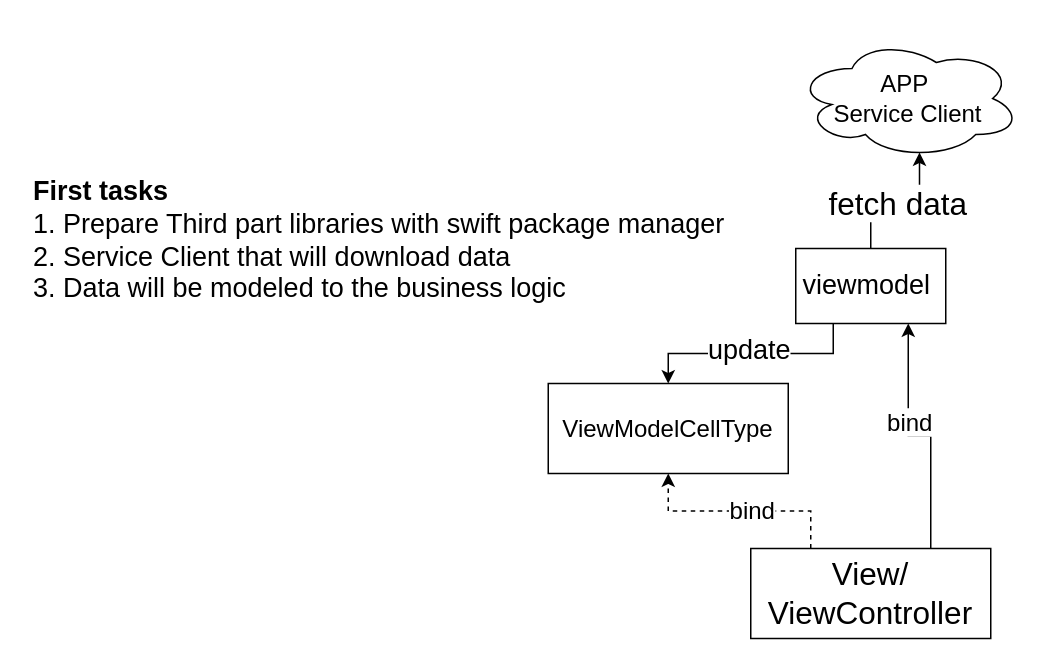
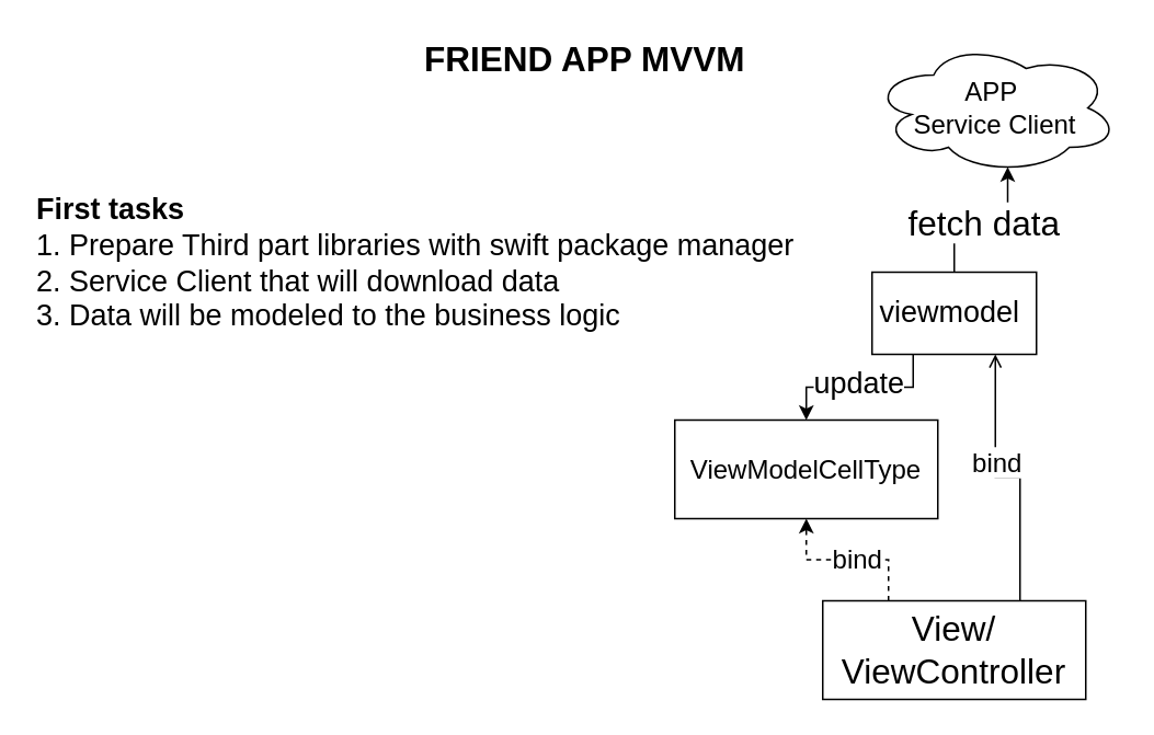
+ <mxCell id="2" value="FRIEND APP MVVM" style="text;html=1;align=center;verticalAlign=middle;resizable=0;points=[];autosize=1;fontSize=21;fontStyle=1" vertex="1" parent="1"><mxGeometry x="250" y="20" width="210" height="30" as="geometry" /></mxCell>
- <mxCell id="9" style="edgeStyle=orthogonalEdgeStyle;rounded=0;orthogonalLoop=1;jettySize=auto;html=1;exitX=0.75;exitY=0;exitDx=0;exitDy=0;entryX=0.75;entryY=1;entryDx=0;entryDy=0;fontSize=21;" edge="1" parent="1" source="13" target="8"><mxGeometry relative="1" as="geometry" /></mxCell>
+ <mxCell id="9" style="edgeStyle=orthogonalEdgeStyle;rounded=0;orthogonalLoop=1;jettySize=auto;html=1;exitX=0.75;exitY=0;exitDx=0;exitDy=0;entryX=0.75;entryY=1;entryDx=0;entryDy=0;fontSize=21;endArrow=open;" edge="1" parent="1" source="13" target="8"><mxGeometry relative="1" as="geometry" /></mxCell>
- <mxCell id="14" value="ViewModelCellType" style="whiteSpace=wrap;html=1;fontSize=16;align=center;" vertex="1" parent="1"><mxGeometry x="365" y="255" width="160" height="60" as="geometry" /></mxCell>
+ <mxCell id="14" value="ViewModelCellType" style="whiteSpace=wrap;html=1;fontSize=16;align=center;" vertex="1" parent="1"><mxGeometry x="410" y="255" width="160" height="60" as="geometry" /></mxCell>
